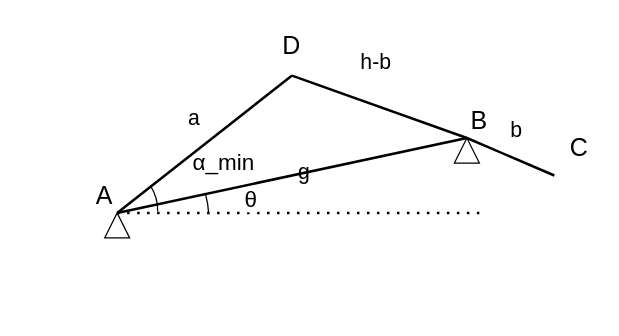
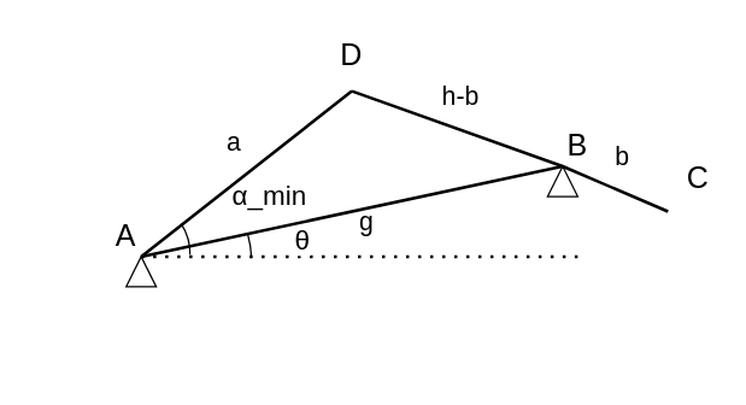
- <mxCell id="20" value="h-b" style="text;html=1;align=center;verticalAlign=middle;whiteSpace=wrap;rounded=0;fontSize=17;" parent="1" vertex="1"><mxGeometry x="283" y="35" width="35" height="30" as="geometry" /></mxCell>
+ <mxCell id="20" value="h-b" style="text;html=1;align=center;verticalAlign=middle;whiteSpace=wrap;rounded=0;fontSize=17;" parent="1" vertex="1"><mxGeometry x="288" y="50" width="35" height="30" as="geometry" /></mxCell>
- <mxCell id="19" value="g" style="text;html=1;align=center;verticalAlign=middle;whiteSpace=wrap;rounded=0;fontSize=17;" parent="1" vertex="1"><mxGeometry x="233" y="123" width="20" height="30" as="geometry" /></mxCell>
+ <mxCell id="19" value="g" style="text;html=1;align=center;verticalAlign=middle;whiteSpace=wrap;rounded=0;fontSize=17;" parent="1" vertex="1"><mxGeometry x="233" y="133" width="20" height="30" as="geometry" /></mxCell>
